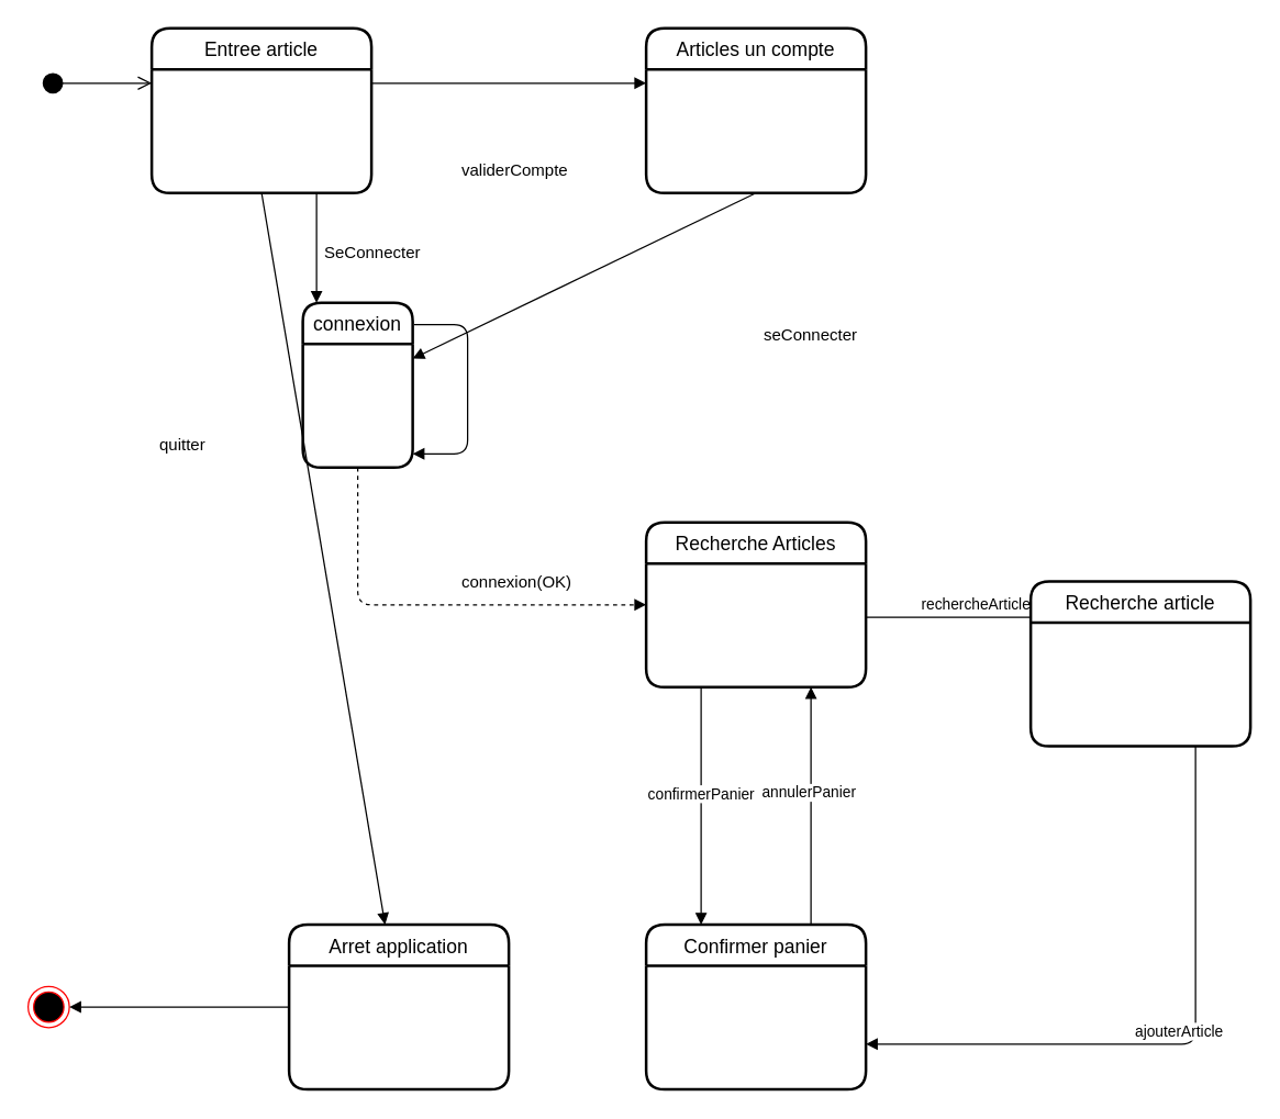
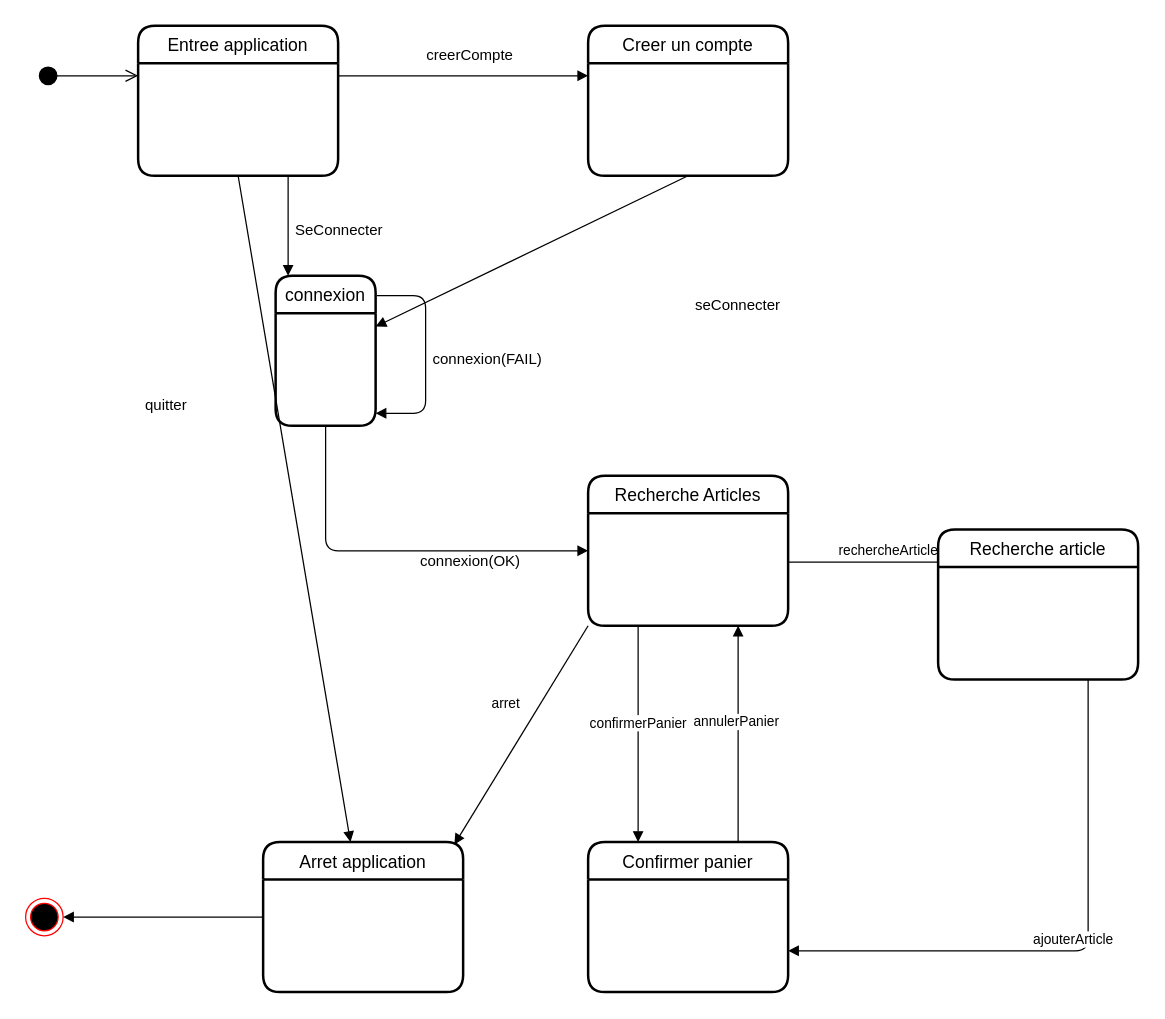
- <mxCell id="4" value="Entree article" style="swimlane;childLayout=stackLayout;horizontal=1;startSize=30;horizontalStack=0;rounded=1;fontSize=14;fontStyle=0;strokeWidth=2;resizeParent=0;resizeLast=1;shadow=0;dashed=0;align=center;" parent="1" vertex="1"><mxGeometry x="110" y="20" width="160" height="120" as="geometry" /></mxCell>
+ <mxCell id="4" value="Entree application" style="swimlane;childLayout=stackLayout;horizontal=1;startSize=30;horizontalStack=0;rounded=1;fontSize=14;fontStyle=0;strokeWidth=2;resizeParent=0;resizeLast=1;shadow=0;dashed=0;align=center;" parent="1" vertex="1"><mxGeometry x="110" y="20" width="160" height="120" as="geometry" /></mxCell>
- <mxCell id="6" value="Articles un compte" style="swimlane;childLayout=stackLayout;horizontal=1;startSize=30;horizontalStack=0;rounded=1;fontSize=14;fontStyle=0;strokeWidth=2;resizeParent=0;resizeLast=1;shadow=0;dashed=0;align=center;" parent="1" vertex="1"><mxGeometry x="470" y="20" width="160" height="120" as="geometry" /></mxCell>
+ <mxCell id="6" value="Creer un compte" style="swimlane;childLayout=stackLayout;horizontal=1;startSize=30;horizontalStack=0;rounded=1;fontSize=14;fontStyle=0;strokeWidth=2;resizeParent=0;resizeLast=1;shadow=0;dashed=0;align=center;" parent="1" vertex="1"><mxGeometry x="470" y="20" width="160" height="120" as="geometry" /></mxCell>
+ <mxCell id="20" value="creerCompte" style="text;strokeColor=none;fillColor=none;spacingLeft=4;spacingRight=4;overflow=hidden;rotatable=0;points=[[0,0.5],[1,0.5]];portConstraint=eastwest;fontSize=12;" parent="1" vertex="1"><mxGeometry x="335" y="30" width="80" height="30" as="geometry" /></mxCell>
- <mxCell id="19" value="validerCompte" style="text;strokeColor=none;fillColor=none;spacingLeft=4;spacingRight=4;overflow=hidden;rotatable=0;points=[[0,0.5],[1,0.5]];portConstraint=eastwest;fontSize=12;" parent="1" vertex="1"><mxGeometry x="330" y="110" width="95" height="30" as="geometry" /></mxCell>
+ <mxCell id="16" value="connexion(FAIL)" style="text;strokeColor=none;fillColor=none;spacingLeft=4;spacingRight=4;overflow=hidden;rotatable=0;points=[[0,0.5],[1,0.5]];portConstraint=eastwest;fontSize=12;" parent="1" vertex="1"><mxGeometry x="340" y="273" width="100" height="30" as="geometry" /></mxCell>
- <mxCell id="15" value="connexion(OK)" style="text;strokeColor=none;fillColor=none;spacingLeft=4;spacingRight=4;overflow=hidden;rotatable=0;points=[[0,0.5],[1,0.5]];portConstraint=eastwest;fontSize=12;" parent="1" vertex="1"><mxGeometry x="330" y="410" width="90" height="30" as="geometry" /></mxCell>
+ <mxCell id="15" value="connexion(OK)" style="text;strokeColor=none;fillColor=none;spacingLeft=4;spacingRight=4;overflow=hidden;rotatable=0;points=[[0,0.5],[1,0.5]];portConstraint=eastwest;fontSize=12;" parent="1" vertex="1"><mxGeometry x="330" y="435" width="90" height="30" as="geometry" /></mxCell>
- <mxCell id="13" value="" style="html=1;verticalAlign=bottom;endArrow=block;exitX=0.5;exitY=1;exitDx=0;exitDy=0;entryX=0;entryY=0.5;entryDx=0;entryDy=0;dashed=1;" parent="1" source="8" target="12" edge="1"><mxGeometry width="80" relative="1" as="geometry"><mxPoint x="200" y="150" as="sourcePoint" /><mxPoint x="200" y="710" as="targetPoint" /><Array as="points"><mxPoint x="260" y="440" /></Array></mxGeometry></mxCell>
+ <mxCell id="13" value="" style="html=1;verticalAlign=bottom;endArrow=block;exitX=0.5;exitY=1;exitDx=0;exitDy=0;entryX=0;entryY=0.5;entryDx=0;entryDy=0;" parent="1" source="8" target="12" edge="1"><mxGeometry width="80" relative="1" as="geometry"><mxPoint x="200" y="150" as="sourcePoint" /><mxPoint x="200" y="710" as="targetPoint" /><Array as="points"><mxPoint x="260" y="440" /></Array></mxGeometry></mxCell>
+ <mxCell id="29" value="arret" style="html=1;verticalAlign=bottom;endArrow=block;exitX=0;exitY=1;exitDx=0;exitDy=0;entryX=0.956;entryY=0.017;entryDx=0;entryDy=0;entryPerimeter=0;" parent="1" source="12" target="5" edge="1"><mxGeometry x="-0.069" y="-20" width="80" relative="1" as="geometry"><mxPoint x="610" y="550" as="sourcePoint" /><mxPoint x="690" y="550" as="targetPoint" /><mxPoint x="1" as="offset" /></mxGeometry></mxCell>
